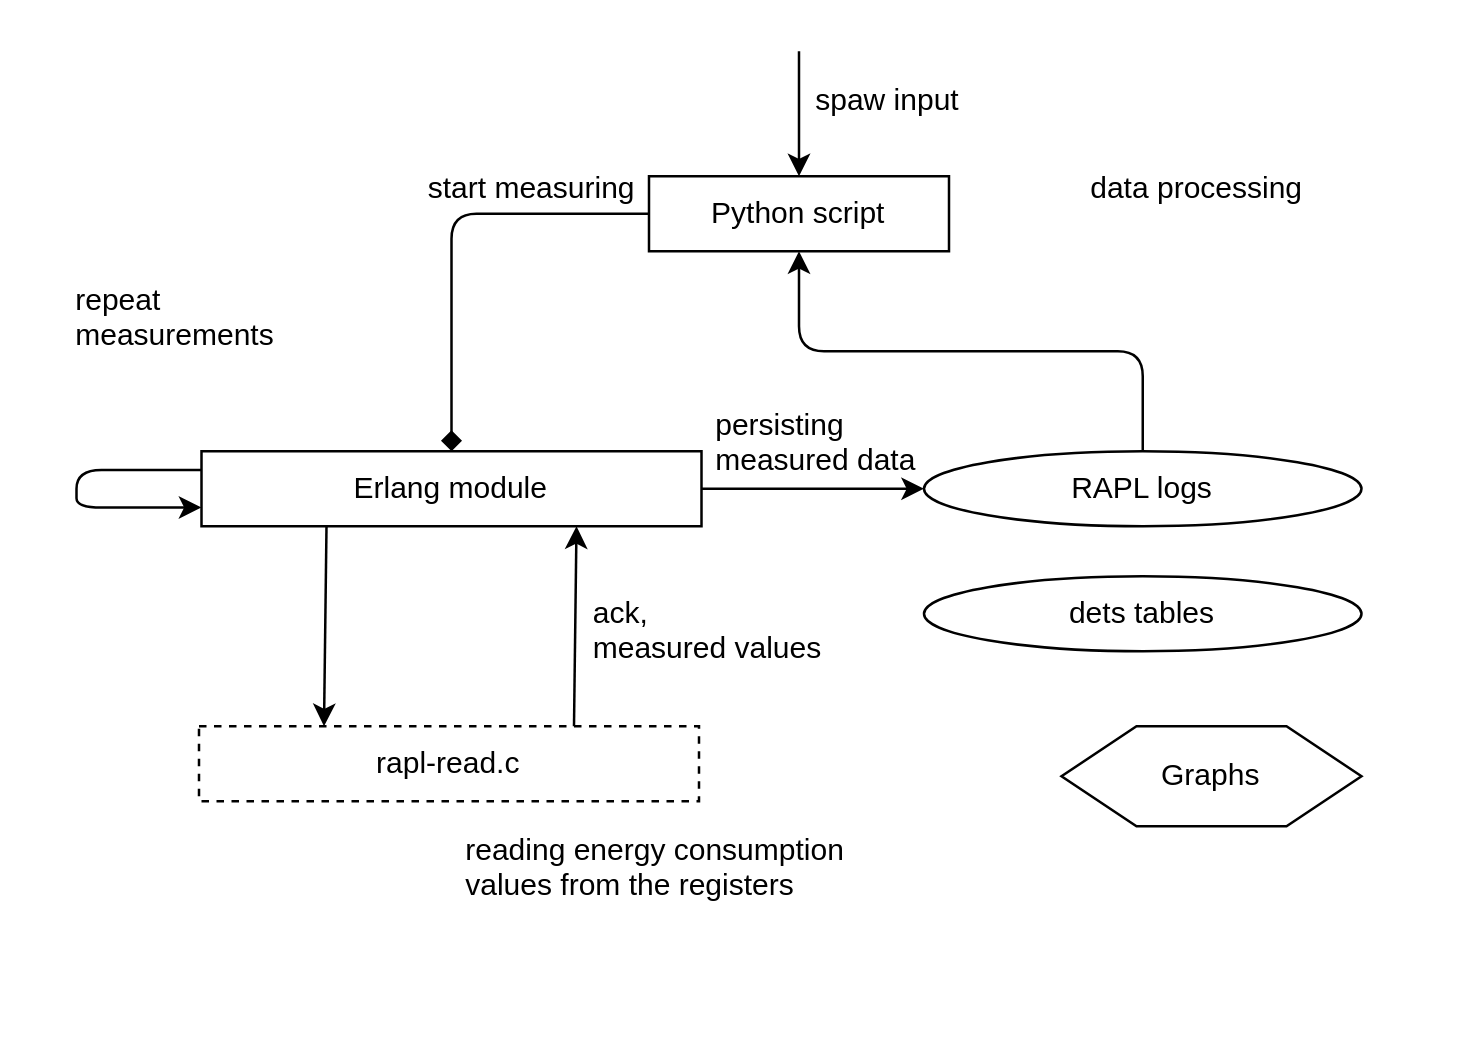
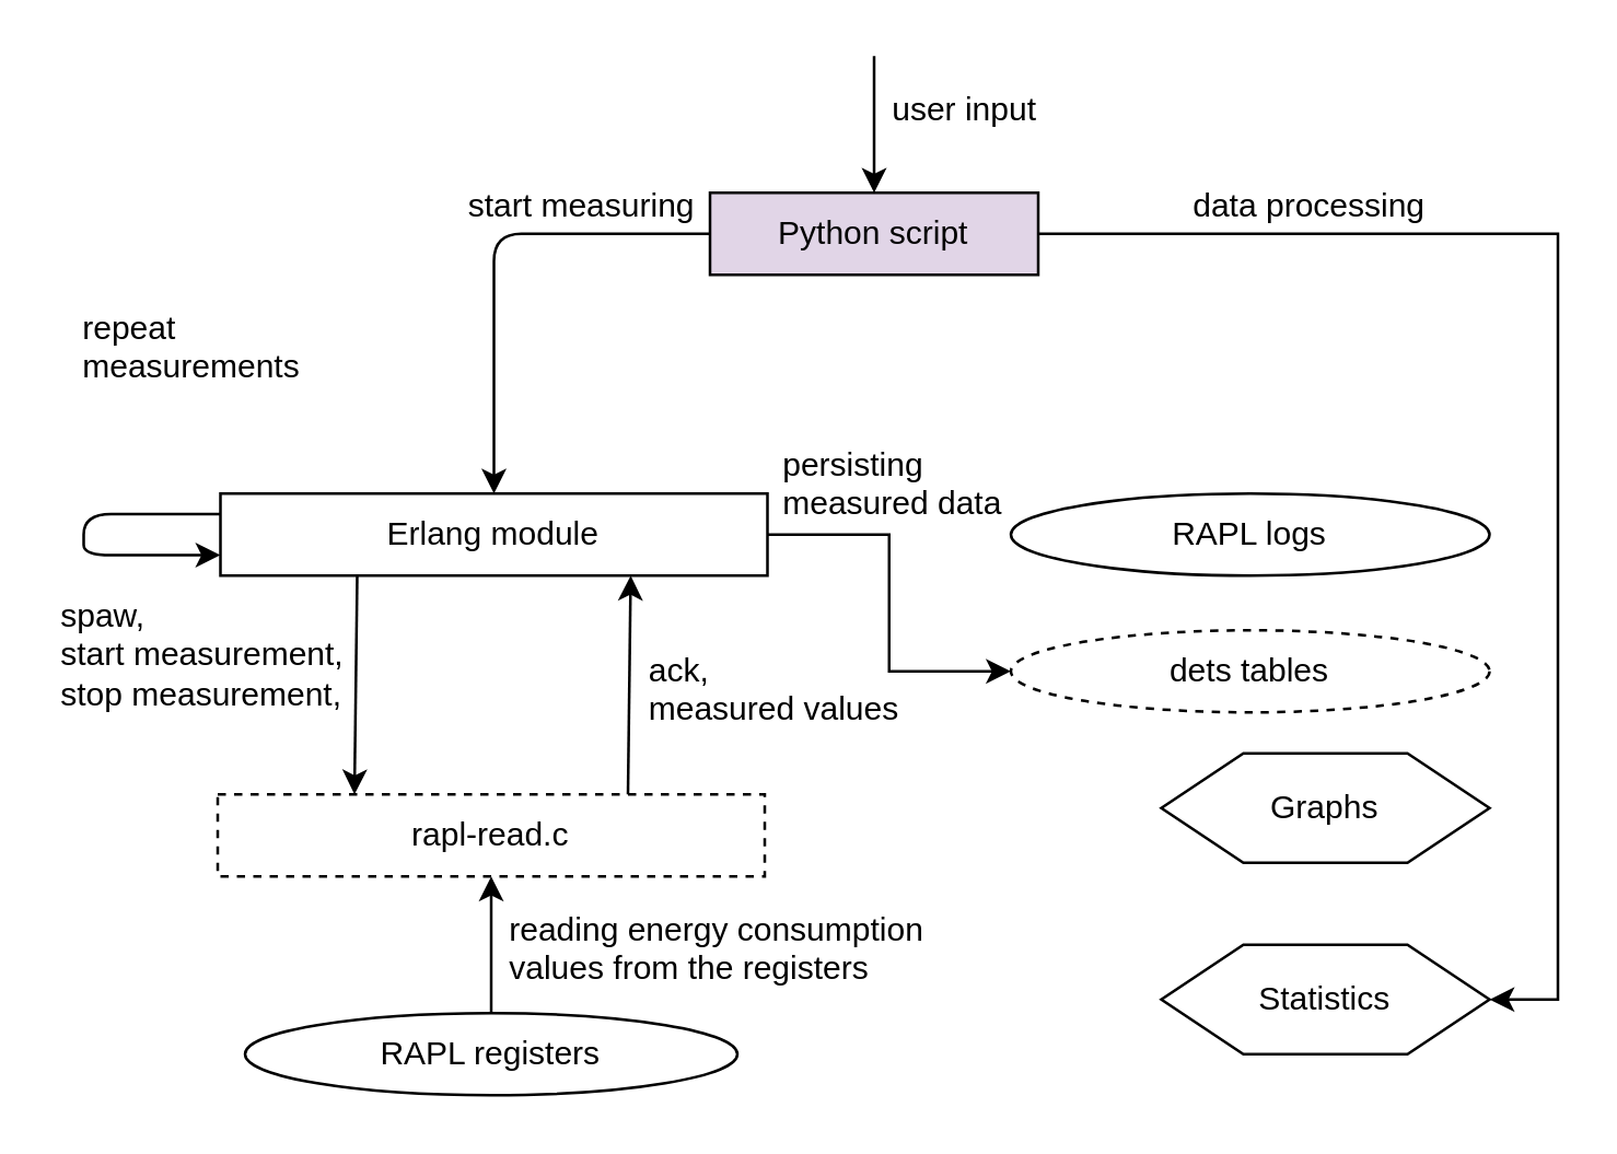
- <mxCell id="23" value="spaw input" style="text;html=1;resizable=0;points=[];autosize=1;align=left;verticalAlign=top;spacingTop=-4;" vertex="1" parent="1"><mxGeometry x="323.5" y="30" width="70" height="20" as="geometry" /></mxCell>
+ <mxCell id="23" value="user input" style="text;html=1;resizable=0;points=[];autosize=1;align=left;verticalAlign=top;spacingTop=-4;" vertex="1" parent="1"><mxGeometry x="323.5" y="30" width="70" height="20" as="geometry" /></mxCell>
- <mxCell id="18" value="Python script" style="rounded=0;whiteSpace=wrap;html=1;" parent="1" vertex="1"><mxGeometry x="259" y="70" width="120" height="30" as="geometry" /></mxCell>
+ <mxCell id="18" value="Python script" style="rounded=0;whiteSpace=wrap;html=1;fillColor=#e1d5e7;" parent="1" vertex="1"><mxGeometry x="259" y="70" width="120" height="30" as="geometry" /></mxCell>
+ <mxCell id="27" value="" style="endArrow=classic;html=1;exitX=1;exitY=0.5;exitDx=0;exitDy=0;entryX=1;entryY=0.5;entryDx=0;entryDy=0;rounded=0;edgeStyle=orthogonalEdgeStyle;" edge="1" parent="1" source="18" target="21"><mxGeometry width="50" height="50" relative="1" as="geometry"><mxPoint x="719" y="150" as="sourcePoint" /><mxPoint x="769" y="100" as="targetPoint" /><Array as="points"><mxPoint x="569" y="85" /><mxPoint x="569" y="365" /></Array></mxGeometry></mxCell>
- <mxCell id="25" value="" style="endArrow=classic;html=1;entryX=0.5;entryY=1;entryDx=0;entryDy=0;exitX=0.5;exitY=0;exitDx=0;exitDy=0;edgeStyle=orthogonalEdgeStyle;" edge="1" parent="1" source="11" target="18"><mxGeometry width="50" height="50" relative="1" as="geometry"><mxPoint x="349" y="340" as="sourcePoint" /><mxPoint x="399" y="290" as="targetPoint" /></mxGeometry></mxCell>
- <mxCell id="24" value="" style="endArrow=diamond;html=1;exitX=0;exitY=0.5;exitDx=0;exitDy=0;entryX=0.5;entryY=0;entryDx=0;entryDy=0;edgeStyle=orthogonalEdgeStyle;" edge="1" parent="1" source="18" target="2"><mxGeometry width="50" height="50" relative="1" as="geometry"><mxPoint x="129" y="140" as="sourcePoint" /><mxPoint x="179" y="90" as="targetPoint" /></mxGeometry></mxCell>
+ <mxCell id="24" value="" style="endArrow=classic;html=1;exitX=0;exitY=0.5;exitDx=0;exitDy=0;entryX=0.5;entryY=0;entryDx=0;entryDy=0;edgeStyle=orthogonalEdgeStyle;" edge="1" parent="1" source="18" target="2"><mxGeometry width="50" height="50" relative="1" as="geometry"><mxPoint x="129" y="140" as="sourcePoint" /><mxPoint x="179" y="90" as="targetPoint" /></mxGeometry></mxCell>
- <mxCell id="13" value="" style="endArrow=classic;html=1;exitX=1;exitY=0.5;exitDx=0;exitDy=0;entryX=0;entryY=0.5;entryDx=0;entryDy=0;edgeStyle=orthogonalEdgeStyle;" parent="1" source="2" target="11" edge="1"><mxGeometry width="50" height="50" relative="1" as="geometry"><mxPoint x="399" y="230" as="sourcePoint" /><mxPoint x="449" y="180" as="targetPoint" /></mxGeometry></mxCell>
+ <mxCell id="7" value="spaw,&lt;br&gt;start measurement,&lt;br&gt;stop measurement,&lt;br&gt;" style="text;html=1;resizable=0;points=[];autosize=1;align=left;verticalAlign=top;spacingTop=-4;" parent="1" vertex="1"><mxGeometry x="20" y="215" width="120" height="40" as="geometry" /></mxCell>
+ <mxCell id="14" value="" style="endArrow=classic;html=1;exitX=1;exitY=0.5;exitDx=0;exitDy=0;entryX=0;entryY=0.5;entryDx=0;entryDy=0;edgeStyle=orthogonalEdgeStyle;rounded=0;" parent="1" source="2" target="12" edge="1"><mxGeometry width="50" height="50" relative="1" as="geometry"><mxPoint x="379" y="250" as="sourcePoint" /><mxPoint x="429" y="200" as="targetPoint" /></mxGeometry></mxCell>
- <mxCell id="12" value="dets tables" style="ellipse;whiteSpace=wrap;html=1;" parent="1" vertex="1"><mxGeometry x="369" y="230" width="175" height="30" as="geometry" /></mxCell>
+ <mxCell id="12" value="dets tables" style="ellipse;whiteSpace=wrap;html=1;dashed=1;" parent="1" vertex="1"><mxGeometry x="369" y="230" width="175" height="30" as="geometry" /></mxCell>
- <mxCell id="20" value="Graphs" style="shape=hexagon;perimeter=hexagonPerimeter2;whiteSpace=wrap;html=1;" parent="1" vertex="1"><mxGeometry x="424" y="290" width="120" height="40" as="geometry" /></mxCell>
+ <mxCell id="20" value="Graphs" style="shape=hexagon;perimeter=hexagonPerimeter2;whiteSpace=wrap;html=1;" parent="1" vertex="1"><mxGeometry x="424" y="275" width="120" height="40" as="geometry" /></mxCell>
+ <mxCell id="4" value="" style="endArrow=classic;html=1;exitX=0.5;exitY=0;exitDx=0;exitDy=0;entryX=0.5;entryY=1;entryDx=0;entryDy=0;edgeStyle=orthogonalEdgeStyle;" parent="1" source="10" target="3" edge="1"><mxGeometry width="50" height="50" relative="1" as="geometry"><mxPoint x="179" y="370" as="sourcePoint" /><mxPoint x="339" y="410" as="targetPoint" /></mxGeometry></mxCell>
+ <mxCell id="21" value="Statistics" style="shape=hexagon;perimeter=hexagonPerimeter2;whiteSpace=wrap;html=1;" parent="1" vertex="1"><mxGeometry x="424" y="345" width="120" height="40" as="geometry" /></mxCell>
+ <mxCell id="10" value="RAPL registers" style="ellipse;whiteSpace=wrap;html=1;" parent="1" vertex="1"><mxGeometry x="89" y="370" width="180" height="30" as="geometry" /></mxCell>
